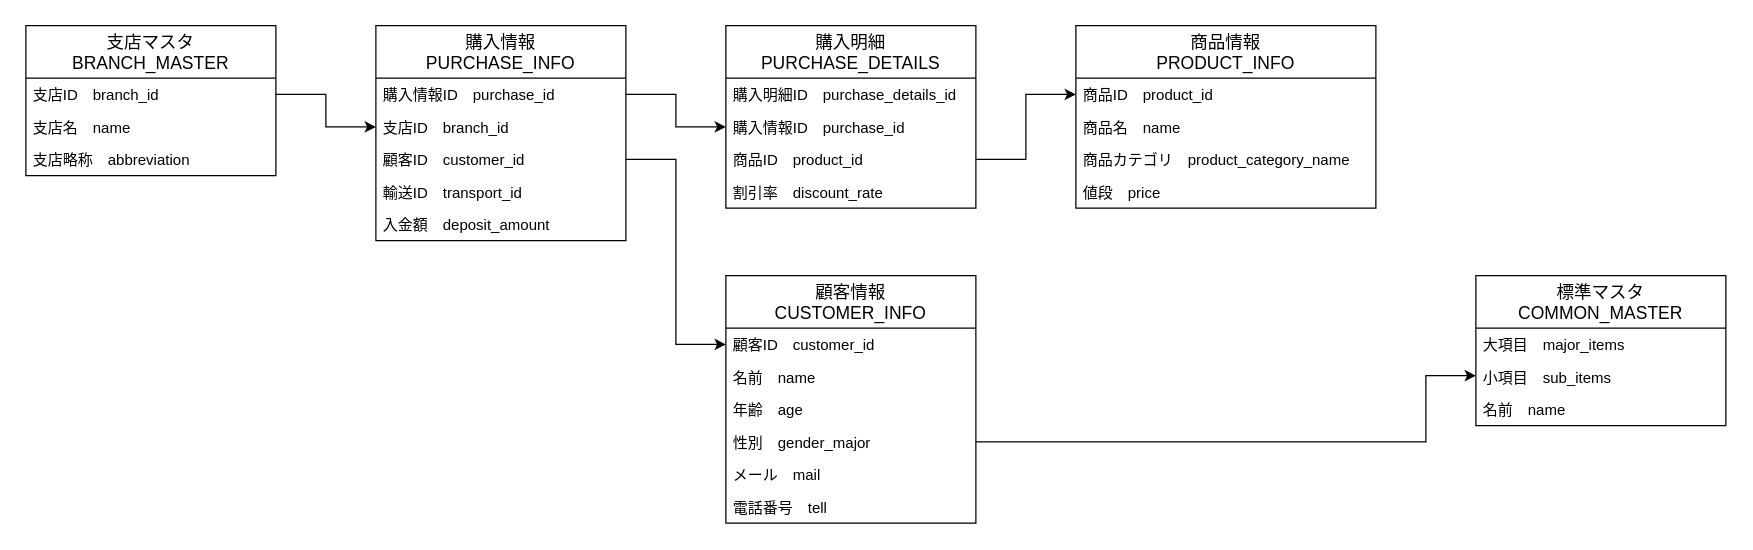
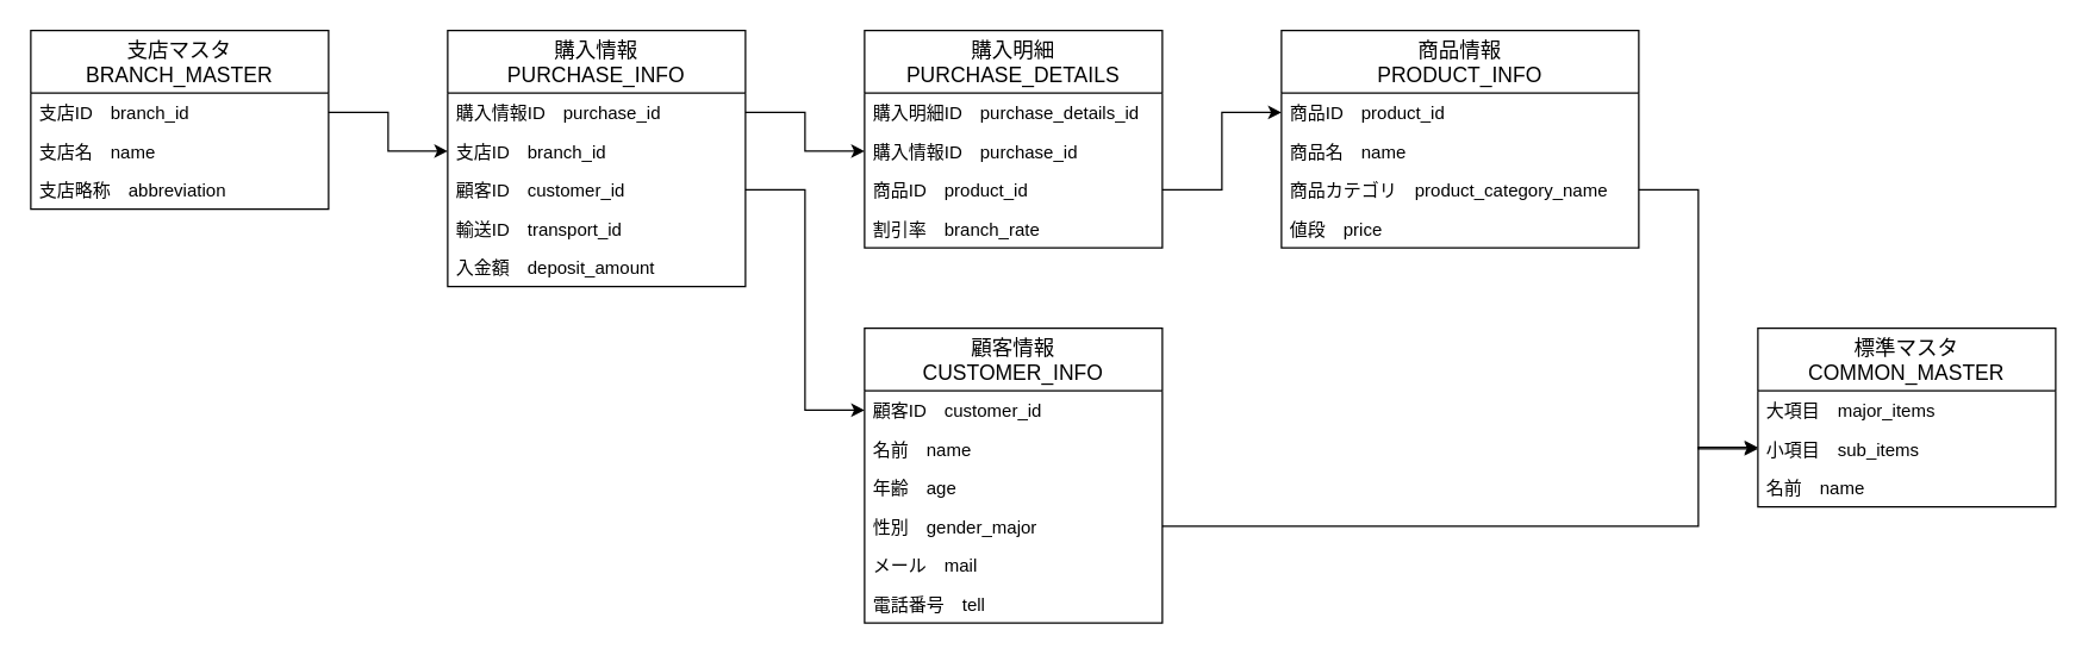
- <mxCell id="10" value="割引率　discount_rate" style="text;strokeColor=none;fillColor=none;spacingLeft=4;spacingRight=4;overflow=hidden;rotatable=0;points=[[0,0.5],[1,0.5]];portConstraint=eastwest;fontSize=12;" vertex="1" parent="6"><mxGeometry y="120" width="200" height="26" as="geometry" /></mxCell>
+ <mxCell id="10" value="割引率　branch_rate" style="text;strokeColor=none;fillColor=none;spacingLeft=4;spacingRight=4;overflow=hidden;rotatable=0;points=[[0,0.5],[1,0.5]];portConstraint=eastwest;fontSize=12;" vertex="1" parent="6"><mxGeometry y="120" width="200" height="26" as="geometry" /></mxCell>
+ <mxCell id="37" style="edgeStyle=orthogonalEdgeStyle;rounded=0;orthogonalLoop=1;jettySize=auto;html=1;exitX=1;exitY=0.5;exitDx=0;exitDy=0;entryX=0;entryY=0.5;entryDx=0;entryDy=0;" edge="1" parent="1" source="30" target="35"><mxGeometry relative="1" as="geometry" /></mxCell>
